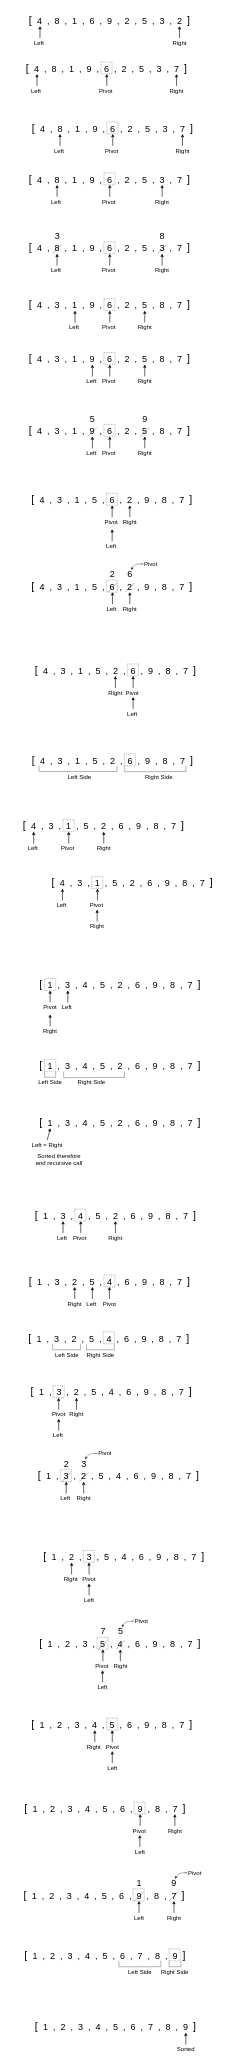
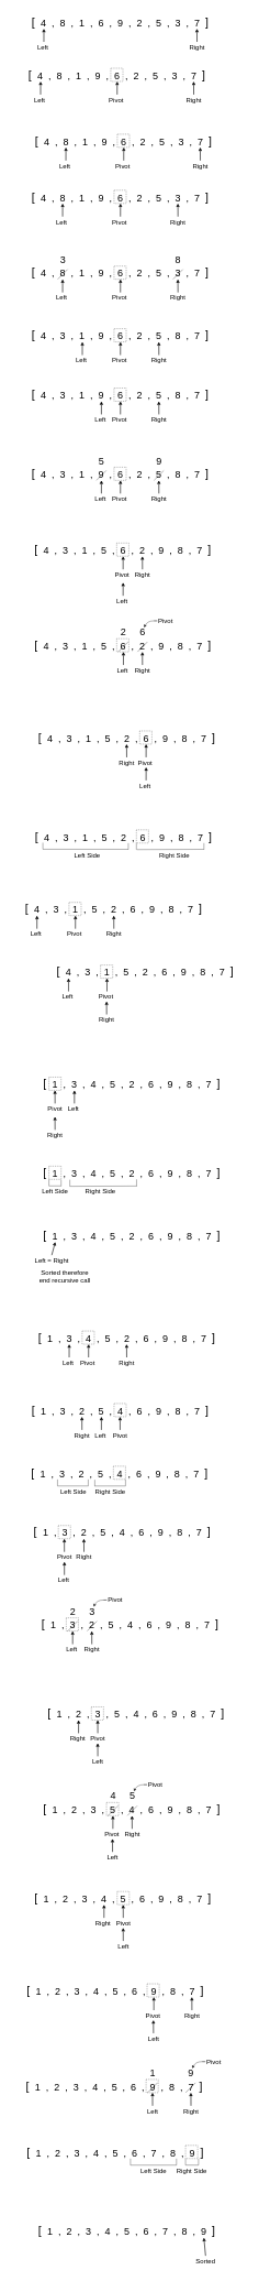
- <mxCell id="2" value="&lt;font style=&quot;font-size: 35px&quot;&gt;[&amp;nbsp;&lt;/font&gt;&lt;font style=&quot;font-size: 30px&quot;&gt;&amp;nbsp;4&amp;nbsp; ,&amp;nbsp; 8&amp;nbsp; ,&amp;nbsp; 1&amp;nbsp; ,&amp;nbsp; 6&amp;nbsp; ,&amp;nbsp; 9&amp;nbsp; ,&amp;nbsp; 2&amp;nbsp; ,&amp;nbsp; 5&amp;nbsp; ,&amp;nbsp; 3&amp;nbsp; ,&amp;nbsp; 2&amp;nbsp;&amp;nbsp;&lt;/font&gt;&lt;font style=&quot;font-size: 35px&quot;&gt;]&lt;/font&gt;" style="text;html=1;strokeColor=none;fillColor=none;align=center;verticalAlign=middle;whiteSpace=wrap;rounded=0;" vertex="1" parent="1"><mxGeometry x="40" y="20" width="650" height="80" as="geometry" /></mxCell>
+ <mxCell id="2" value="&lt;font style=&quot;font-size: 35px&quot;&gt;[&amp;nbsp;&lt;/font&gt;&lt;font style=&quot;font-size: 30px&quot;&gt;&amp;nbsp;4&amp;nbsp; ,&amp;nbsp; 8&amp;nbsp; ,&amp;nbsp; 1&amp;nbsp; ,&amp;nbsp; 6&amp;nbsp; ,&amp;nbsp; 9&amp;nbsp; ,&amp;nbsp; 2&amp;nbsp; ,&amp;nbsp; 5&amp;nbsp; ,&amp;nbsp; 3&amp;nbsp; ,&amp;nbsp; 7&amp;nbsp;&amp;nbsp;&lt;/font&gt;&lt;font style=&quot;font-size: 35px&quot;&gt;]&lt;/font&gt;" style="text;html=1;strokeColor=none;fillColor=none;align=center;verticalAlign=middle;whiteSpace=wrap;rounded=0;" vertex="1" parent="1"><mxGeometry x="40" y="20" width="650" height="80" as="geometry" /></mxCell>
- <mxCell id="209" value="&lt;font style=&quot;font-size: 30px&quot;&gt;7&lt;br&gt;&lt;/font&gt;" style="text;html=1;strokeColor=none;fillColor=none;align=center;verticalAlign=middle;whiteSpace=wrap;rounded=0;dashed=1;" vertex="1" parent="1"><mxGeometry x="323.5" y="5420" width="39.5" height="40" as="geometry" /></mxCell>
+ <mxCell id="209" value="&lt;font style=&quot;font-size: 30px&quot;&gt;4&lt;br&gt;&lt;/font&gt;" style="text;html=1;strokeColor=none;fillColor=none;align=center;verticalAlign=middle;whiteSpace=wrap;rounded=0;dashed=1;" vertex="1" parent="1"><mxGeometry x="323.5" y="5420" width="39.5" height="40" as="geometry" /></mxCell>
- <mxCell id="254" value="&lt;font style=&quot;font-size: 20px&quot;&gt;Sorted&lt;/font&gt;" style="text;html=1;strokeColor=none;fillColor=none;align=center;verticalAlign=middle;whiteSpace=wrap;rounded=0;" vertex="1" parent="1"><mxGeometry x="595" y="6820" width="50" height="30" as="geometry" /></mxCell>
+ <mxCell id="254" value="&lt;font style=&quot;font-size: 20px&quot;&gt;Sorted&lt;/font&gt;" style="text;html=1;strokeColor=none;fillColor=none;align=center;verticalAlign=middle;whiteSpace=wrap;rounded=0;" vertex="1" parent="1"><mxGeometry x="600" y="6835" width="50" height="30" as="geometry" /></mxCell>
